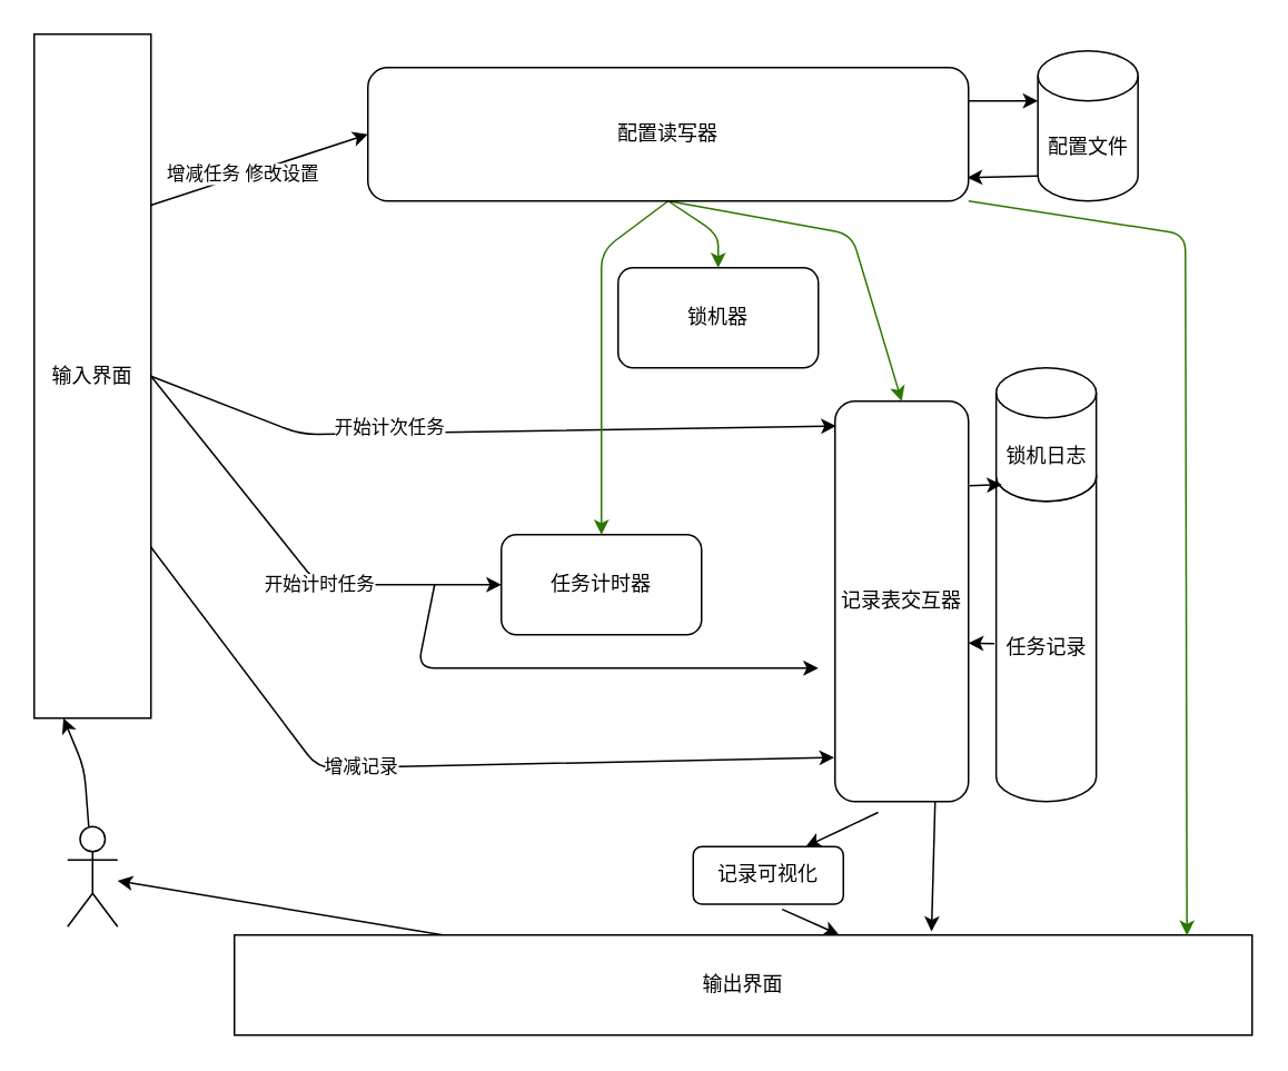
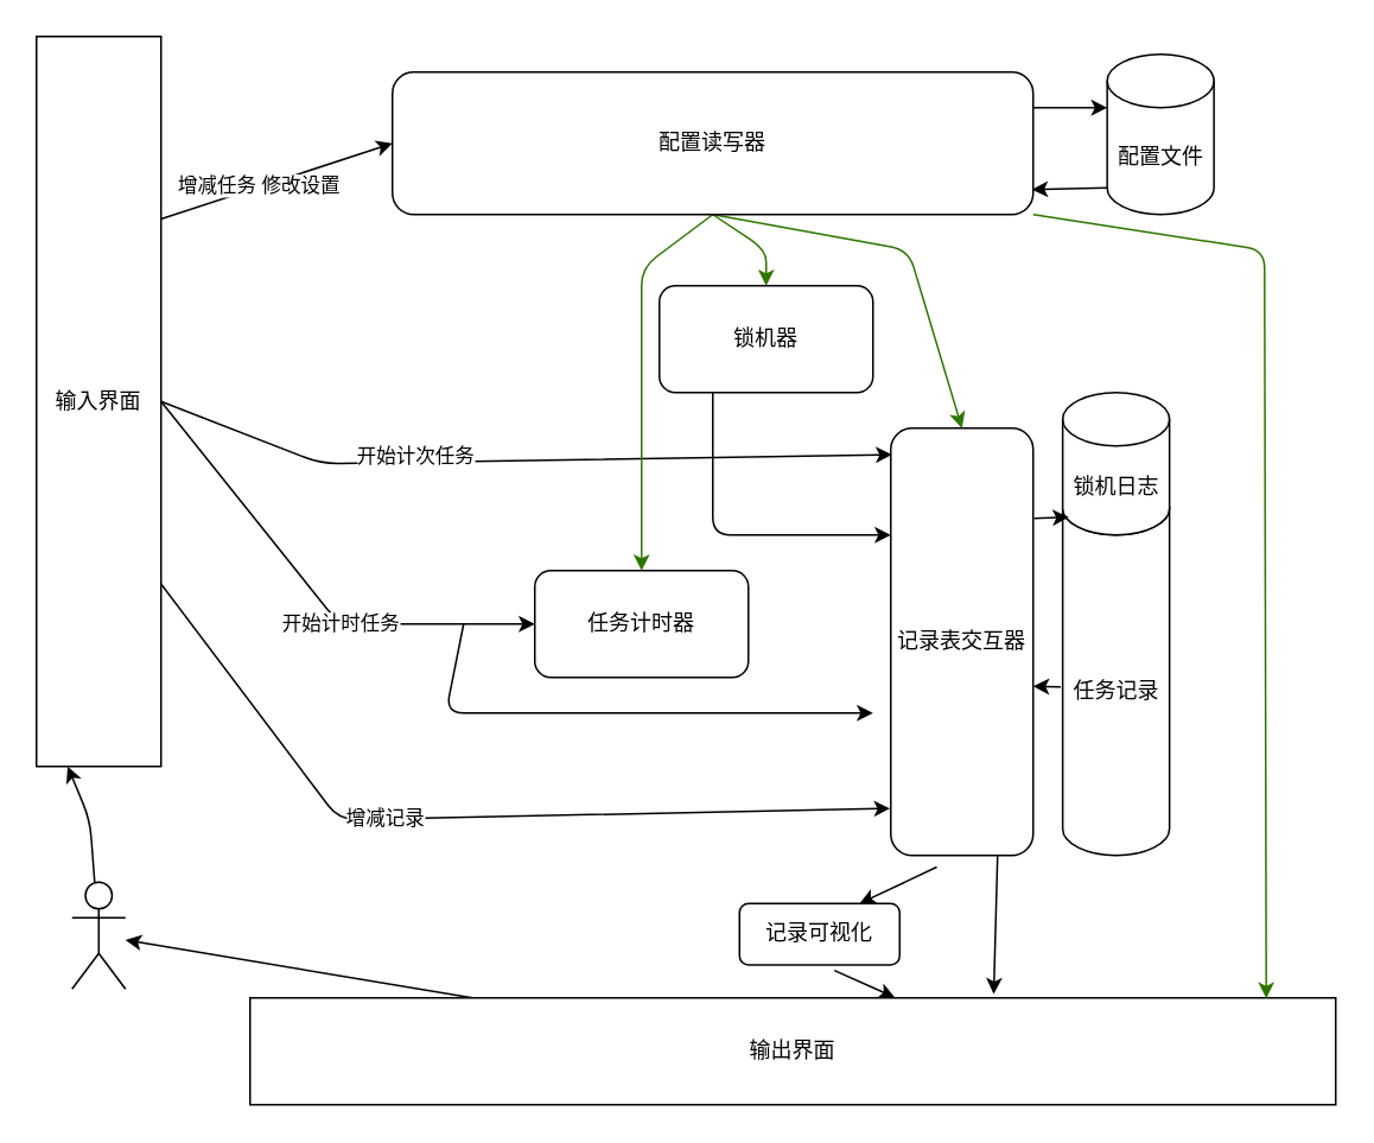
+ <mxCell id="33" style="edgeStyle=none;html=1;exitX=0.25;exitY=1;exitDx=0;exitDy=0;exitPerimeter=0;entryX=0;entryY=0.25;entryDx=0;entryDy=0;entryPerimeter=0;" parent="1" source="34" target="10" edge="1"><mxGeometry relative="1" as="geometry"><Array as="points"><mxPoint x="400" y="300" /></Array><mxPoint x="490" y="290" as="targetPoint" /></mxGeometry></mxCell>
